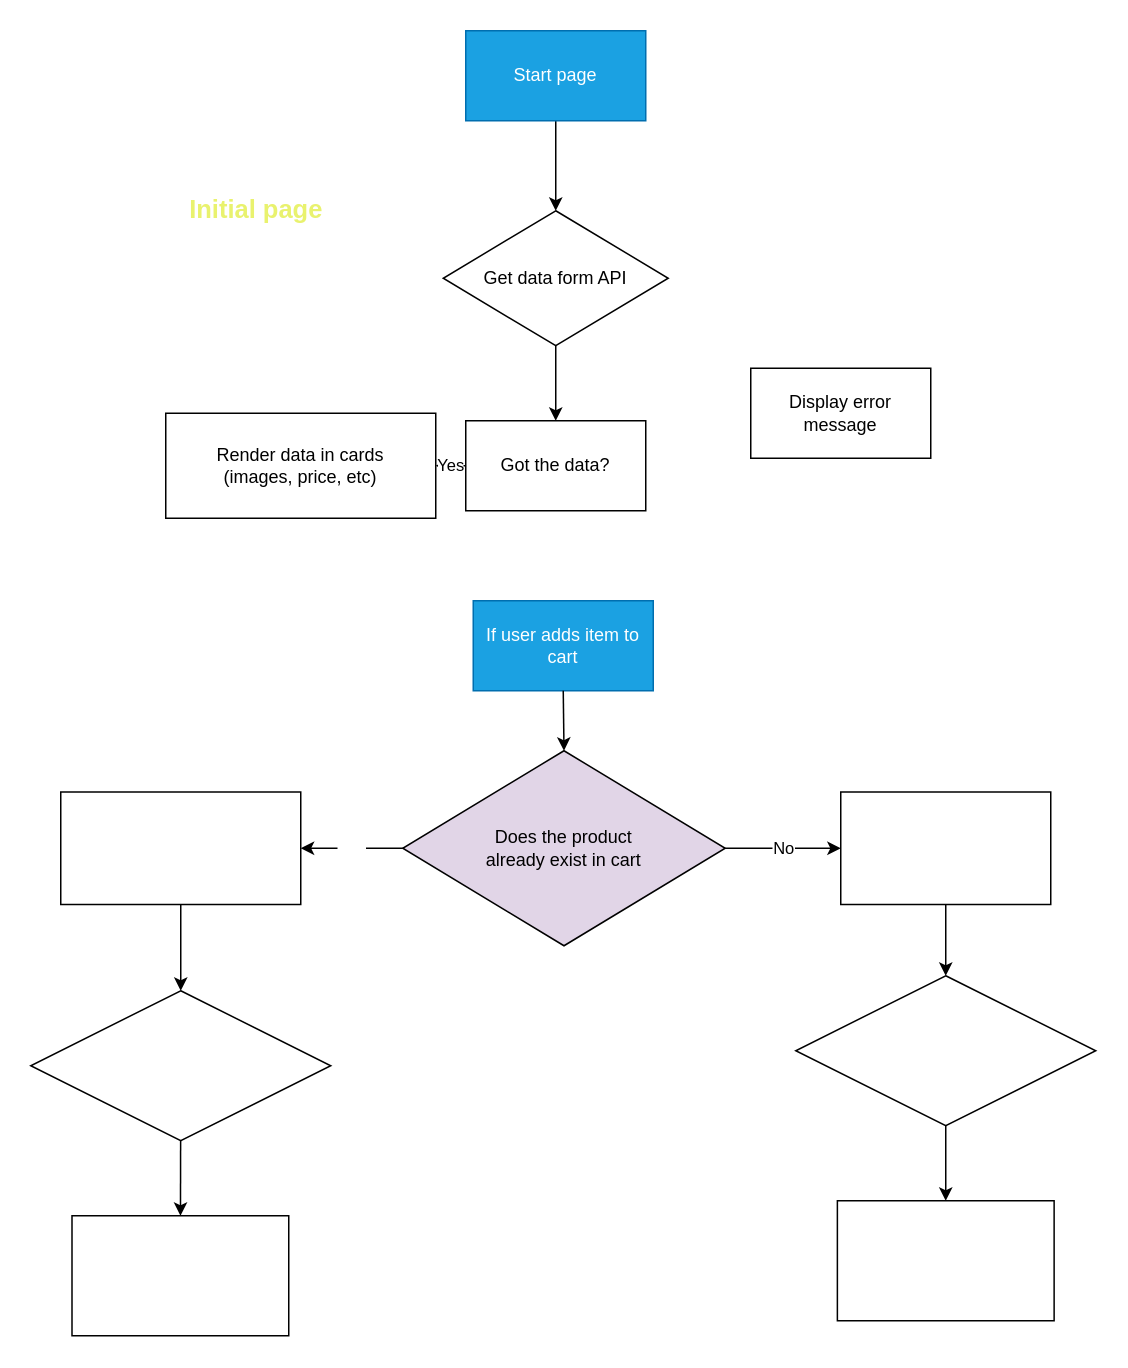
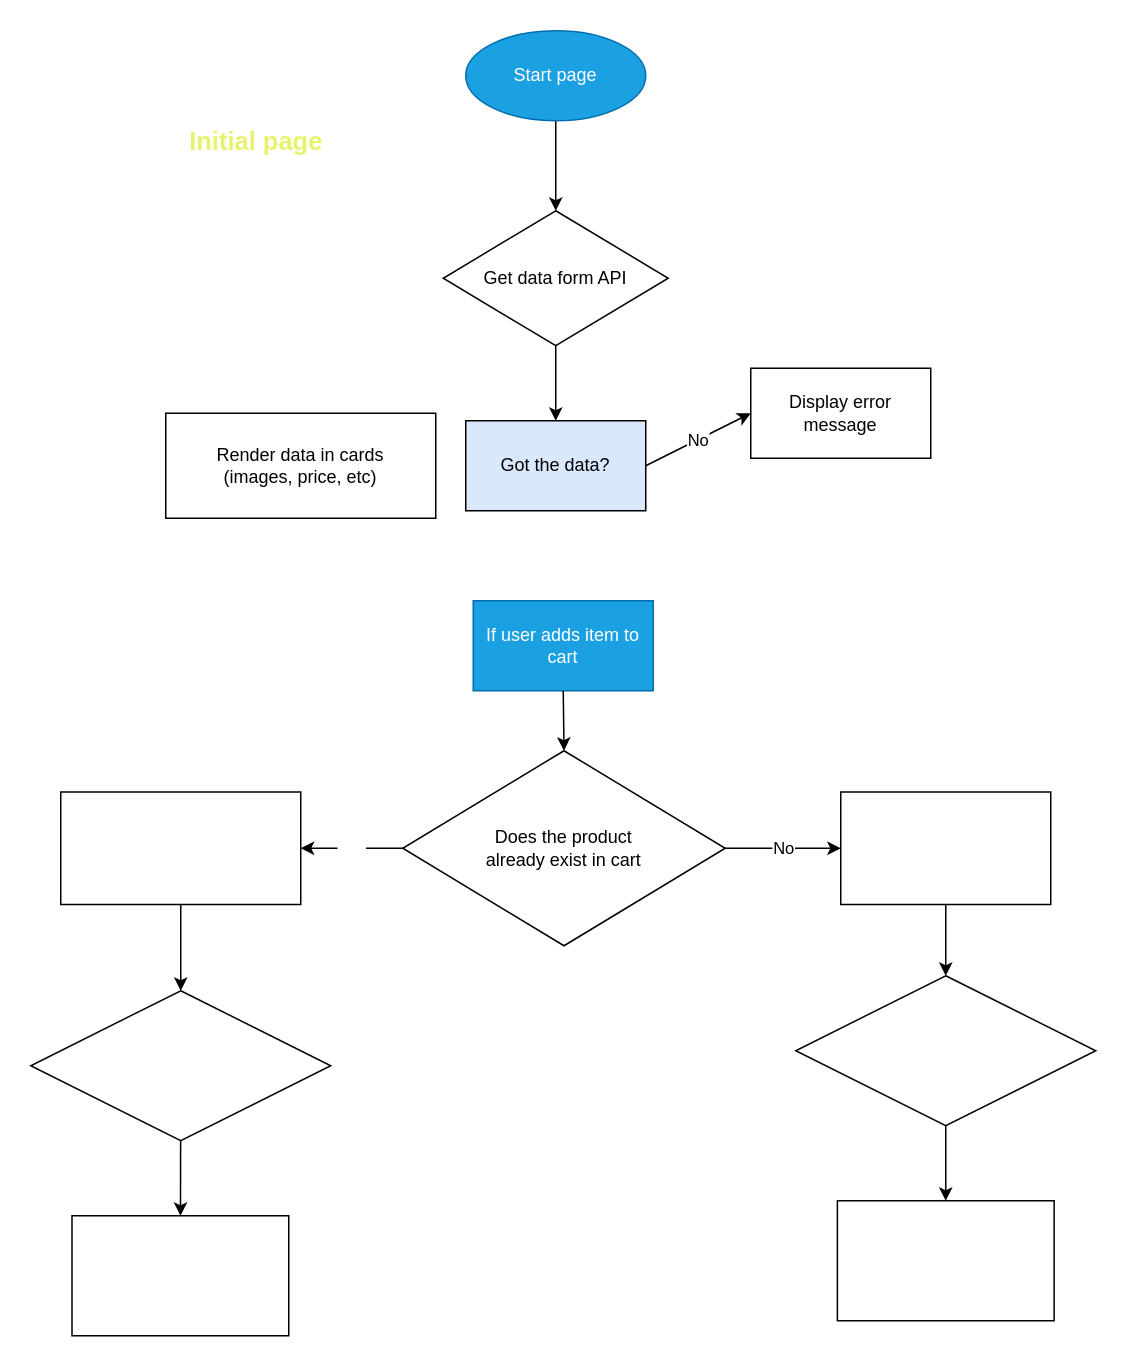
- <mxCell id="3" value="Start page" style="rounded=0;whiteSpace=wrap;html=1;fillColor=#1ba1e2;strokeColor=#006EAF;fontColor=#ffffff;" parent="1" vertex="1"><mxGeometry x="310" y="20" width="120" height="60" as="geometry" /></mxCell>
+ <mxCell id="3" value="Start page" style="ellipse;whiteSpace=wrap;html=1;fillColor=#1ba1e2;strokeColor=#006EAF;fontColor=#ffffff;" parent="1" vertex="1"><mxGeometry x="310" y="20" width="120" height="60" as="geometry" /></mxCell>
- <mxCell id="14" value="Initial page" style="text;html=1;align=center;verticalAlign=middle;resizable=0;points=[];autosize=1;strokeColor=none;fillColor=none;fontStyle=1;fontSize=17;fontColor=#e9f26e;" parent="1" vertex="1"><mxGeometry x="115" y="125" width="110" height="30" as="geometry" /></mxCell>
+ <mxCell id="14" value="Initial page" style="text;html=1;align=center;verticalAlign=middle;resizable=0;points=[];autosize=1;strokeColor=none;fillColor=none;fontStyle=1;fontSize=17;fontColor=#e9f26e;" parent="1" vertex="1"><mxGeometry x="115" y="80" width="110" height="30" as="geometry" /></mxCell>
+ <mxCell id="10" value="No" style="endArrow=classic;html=1;exitX=1;exitY=0.5;exitDx=0;exitDy=0;entryX=0;entryY=0.5;entryDx=0;entryDy=0;" parent="1" source="5" target="9" edge="1"><mxGeometry width="50" height="50" relative="1" as="geometry"><mxPoint x="450" y="340" as="sourcePoint" /><mxPoint x="500" y="290" as="targetPoint" /></mxGeometry></mxCell>
- <mxCell id="8" value="Yes&lt;br&gt;" style="endArrow=classic;html=1;exitX=0;exitY=0.5;exitDx=0;exitDy=0;entryX=1;entryY=0.5;entryDx=0;entryDy=0;" parent="1" source="5" target="7" edge="1"><mxGeometry width="50" height="50" relative="1" as="geometry"><mxPoint x="490" y="320" as="sourcePoint" /><mxPoint x="540" y="270" as="targetPoint" /></mxGeometry></mxCell>
- <mxCell id="5" value="Got the data?" style="rounded=0;whiteSpace=wrap;html=1;" parent="1" vertex="1"><mxGeometry x="310" y="280" width="120" height="60" as="geometry" /></mxCell>
+ <mxCell id="5" value="Got the data?" style="rounded=0;whiteSpace=wrap;html=1;fillColor=#dae8fc;" parent="1" vertex="1"><mxGeometry x="310" y="280" width="120" height="60" as="geometry" /></mxCell>
- <mxCell id="13" value="Does the product &lt;br&gt;already exist in cart" style="rhombus;whiteSpace=wrap;html=1;fillColor=#e1d5e7;" parent="1" vertex="1"><mxGeometry x="268" y="500" width="215" height="130" as="geometry" /></mxCell>
+ <mxCell id="13" value="Does the product &lt;br&gt;already exist in cart" style="rhombus;whiteSpace=wrap;html=1;" parent="1" vertex="1"><mxGeometry x="268" y="500" width="215" height="130" as="geometry" /></mxCell>
